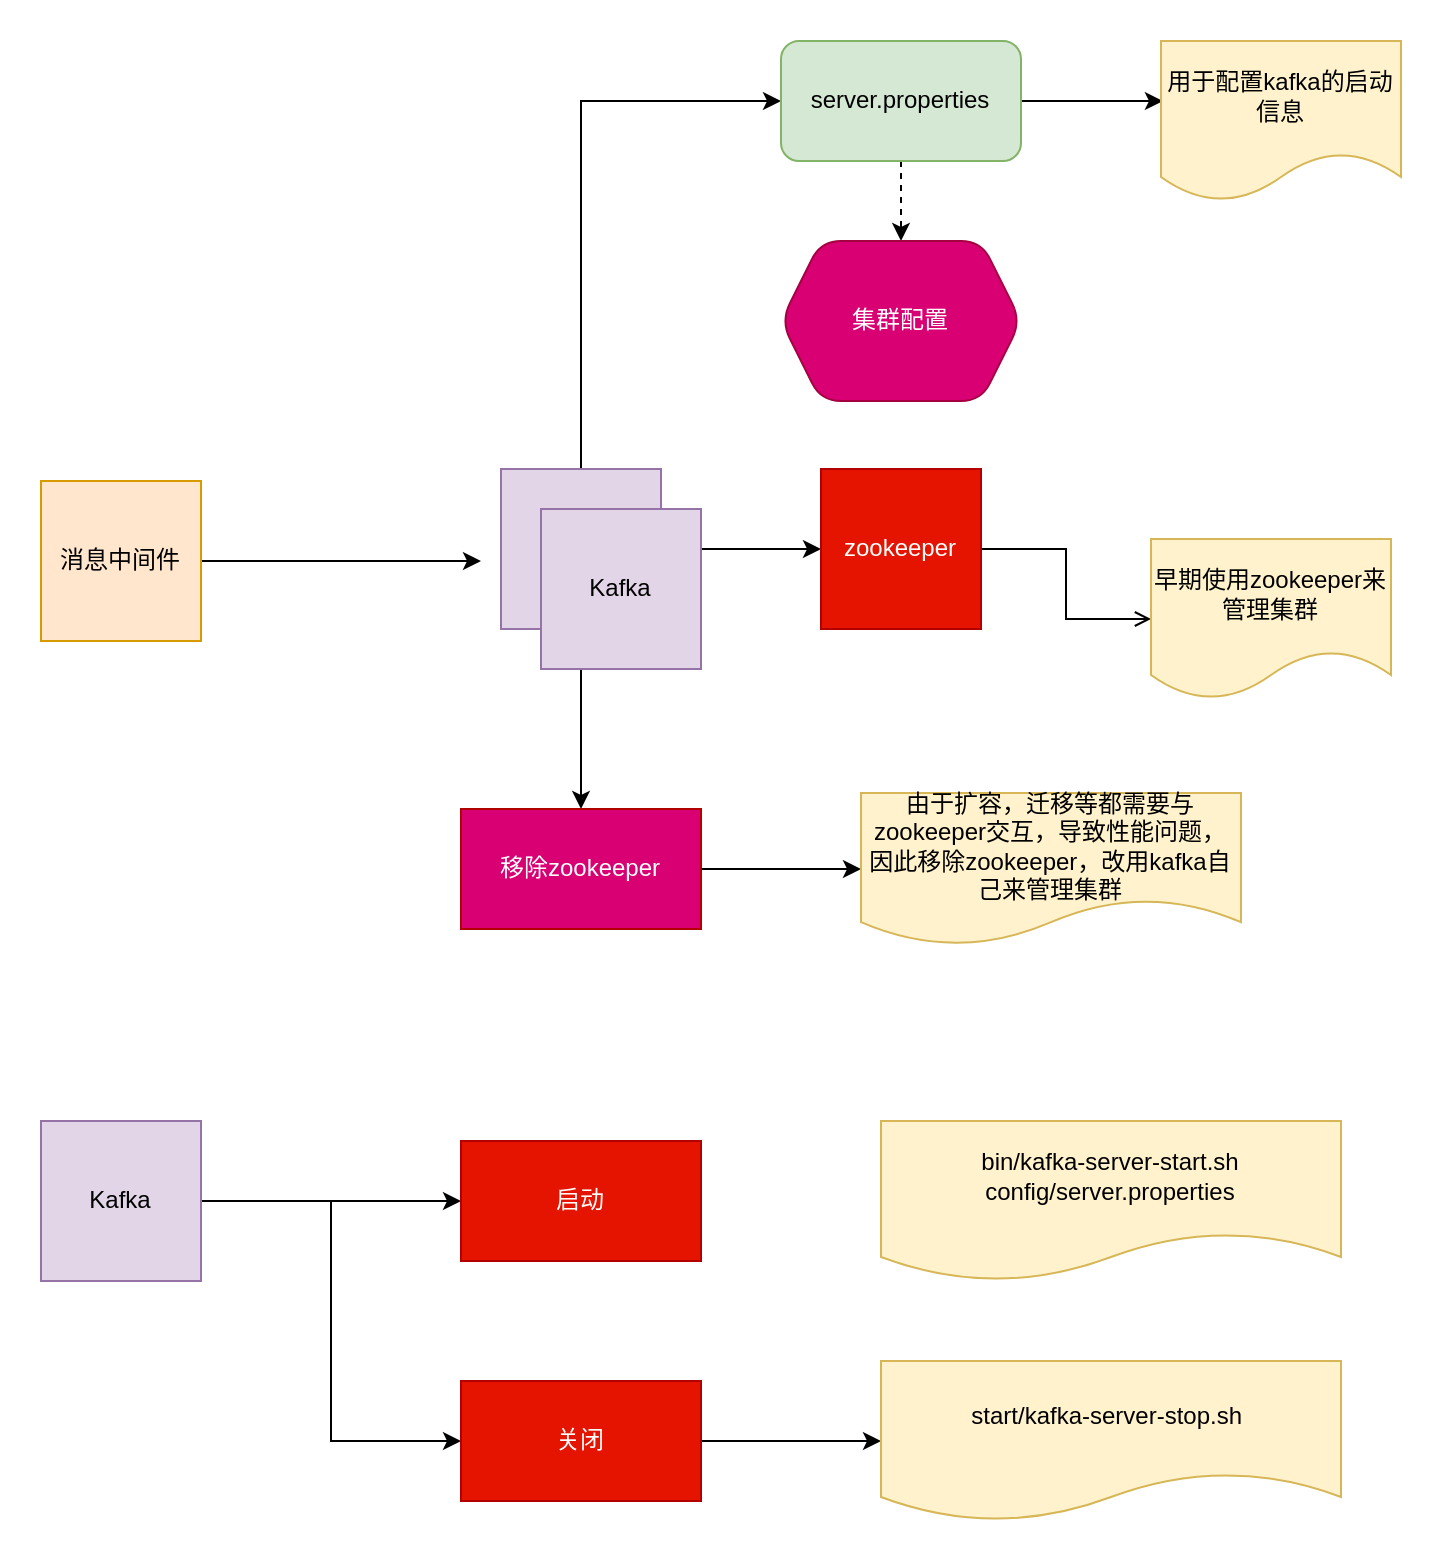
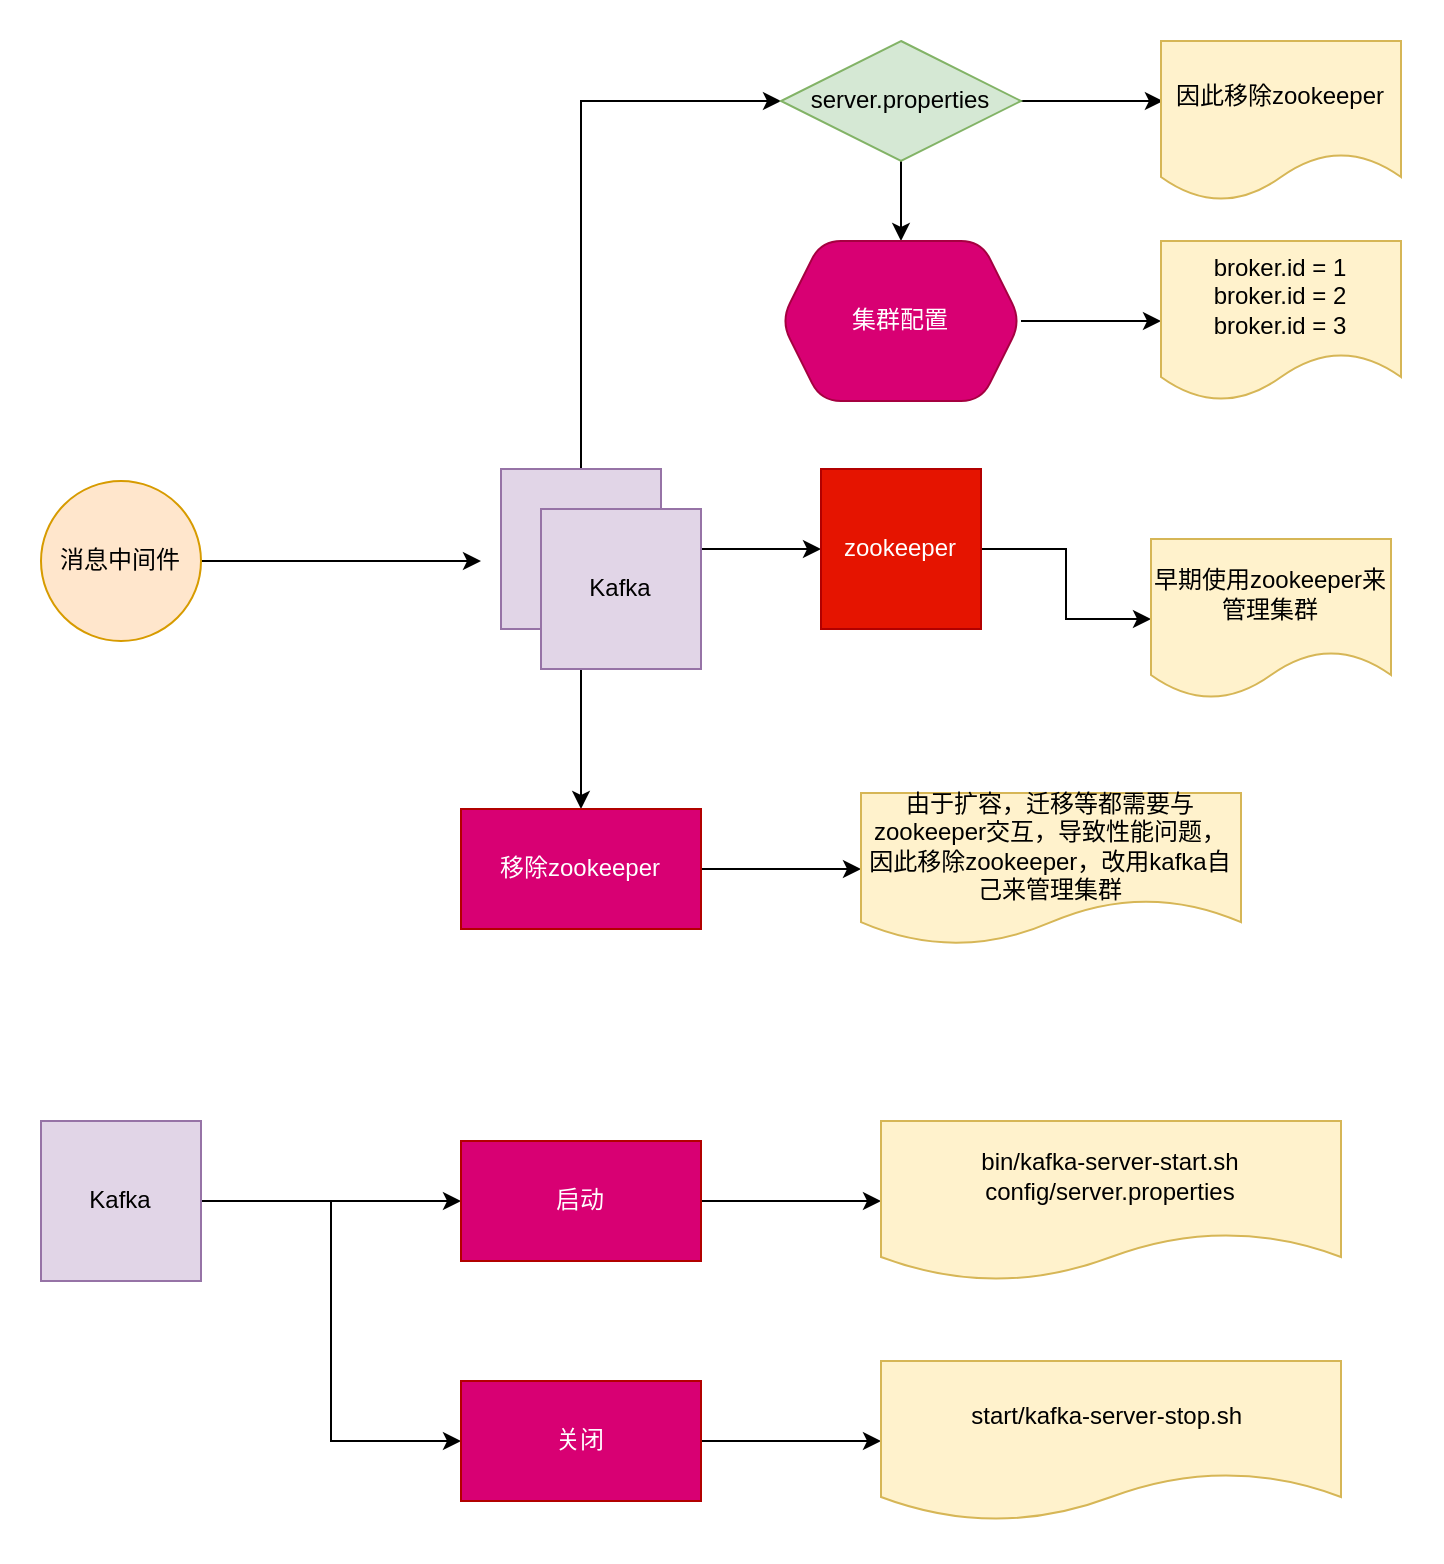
- <mxCell id="11" value="用于配置kafka的启动信息" style="shape=document;whiteSpace=wrap;html=1;boundedLbl=1;fillColor=#fff2cc;strokeColor=#d6b656;" vertex="1" parent="1"><mxGeometry x="580" width="120" height="80" as="geometry" y="20" /></mxCell>
+ <mxCell id="11" value="因此移除zookeeper" style="shape=document;whiteSpace=wrap;html=1;boundedLbl=1;fillColor=#fff2cc;strokeColor=#d6b656;" vertex="1" parent="1"><mxGeometry x="580" width="120" height="80" as="geometry" y="20" /></mxCell>
- <mxCell id="10" value="server.properties" style="rounded=1;whiteSpace=wrap;html=1;fillColor=#d5e8d4;strokeColor=#82b366;" vertex="1" parent="1"><mxGeometry x="390" width="120" height="60" as="geometry" y="20" /></mxCell>
+ <mxCell id="10" value="server.properties" style="rhombus;whiteSpace=wrap;html=1;fillColor=#d5e8d4;strokeColor=#82b366;" vertex="1" parent="1"><mxGeometry x="390" width="120" height="60" as="geometry" y="20" /></mxCell>
- <mxCell id="9" value="" style="edgeStyle=orthogonalEdgeStyle;rounded=0;orthogonalLoop=1;jettySize=auto;html=1;dashed=1;" edge="1" parent="1" source="10" target="13"><mxGeometry relative="1" as="geometry" /></mxCell>
+ <mxCell id="9" value="" style="edgeStyle=orthogonalEdgeStyle;rounded=0;orthogonalLoop=1;jettySize=auto;html=1;" edge="1" parent="1" source="10" target="13"><mxGeometry relative="1" as="geometry" /></mxCell>
+ <mxCell id="12" value="" style="edgeStyle=orthogonalEdgeStyle;rounded=0;orthogonalLoop=1;jettySize=auto;html=1;" edge="1" parent="1" source="13" target="14"><mxGeometry relative="1" as="geometry" /></mxCell>
+ <mxCell id="14" value="broker.id = 1&lt;br&gt;broker.id = 2&lt;br&gt;broker.id = 3" style="shape=document;whiteSpace=wrap;html=1;boundedLbl=1;rounded=1;fillColor=#fff2cc;strokeColor=#d6b656;" vertex="1" parent="1"><mxGeometry x="580" y="120" width="120" height="80" as="geometry" /></mxCell>
- <mxCell id="3" value="消息中间件" style="whiteSpace=wrap;html=1;aspect=fixed;fillColor=#ffe6cc;strokeColor=#d79b00;" vertex="1" parent="1"><mxGeometry x="20" y="240" width="80" height="80" as="geometry" /></mxCell>
+ <mxCell id="3" value="消息中间件" style="ellipse;whiteSpace=wrap;html=1;aspect=fixed;fillColor=#ffe6cc;strokeColor=#d79b00;" vertex="1" parent="1"><mxGeometry x="20" y="240" width="80" height="80" as="geometry" /></mxCell>
- <mxCell id="15" value="" style="edgeStyle=orthogonalEdgeStyle;rounded=0;orthogonalLoop=1;jettySize=auto;html=1;endArrow=open;" edge="1" parent="1" source="16" target="17"><mxGeometry relative="1" as="geometry" /></mxCell>
+ <mxCell id="15" value="" style="edgeStyle=orthogonalEdgeStyle;rounded=0;orthogonalLoop=1;jettySize=auto;html=1;" edge="1" parent="1" source="16" target="17"><mxGeometry relative="1" as="geometry" /></mxCell>
- <mxCell id="25" value="启动" style="whiteSpace=wrap;html=1;strokeColor=#B20000;fillColor=#e51400;fontColor=#ffffff;" vertex="1" parent="1"><mxGeometry x="230" y="570" width="120" height="60" as="geometry" /></mxCell>
+ <mxCell id="25" value="启动" style="whiteSpace=wrap;html=1;strokeColor=#B20000;fillColor=#d80073;fontColor=#ffffff;" vertex="1" parent="1"><mxGeometry x="230" y="570" width="120" height="60" as="geometry" /></mxCell>
+ <mxCell id="24" value="" style="edgeStyle=orthogonalEdgeStyle;rounded=0;orthogonalLoop=1;jettySize=auto;html=1;" edge="1" parent="1" source="25" target="26"><mxGeometry relative="1" as="geometry" /></mxCell>
- <mxCell id="29" value="关闭" style="whiteSpace=wrap;html=1;strokeColor=#B20000;fillColor=#e51400;fontColor=#ffffff;" vertex="1" parent="1"><mxGeometry x="230" y="690" width="120" height="60" as="geometry" /></mxCell>
+ <mxCell id="29" value="关闭" style="whiteSpace=wrap;html=1;strokeColor=#B20000;fillColor=#d80073;fontColor=#ffffff;" vertex="1" parent="1"><mxGeometry x="230" y="690" width="120" height="60" as="geometry" /></mxCell>
